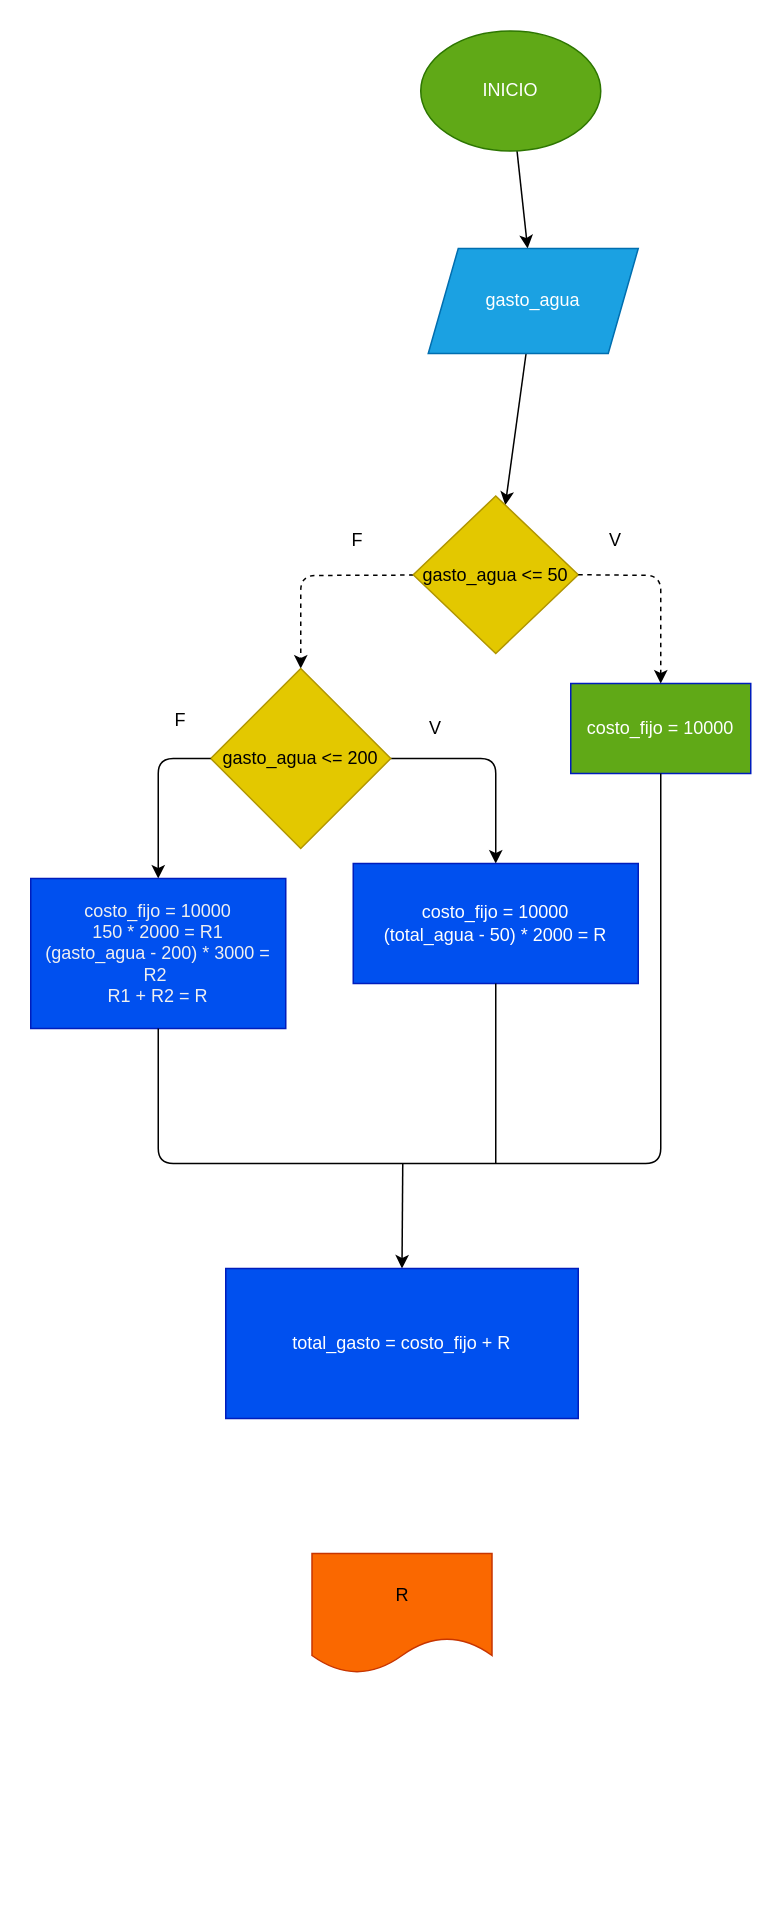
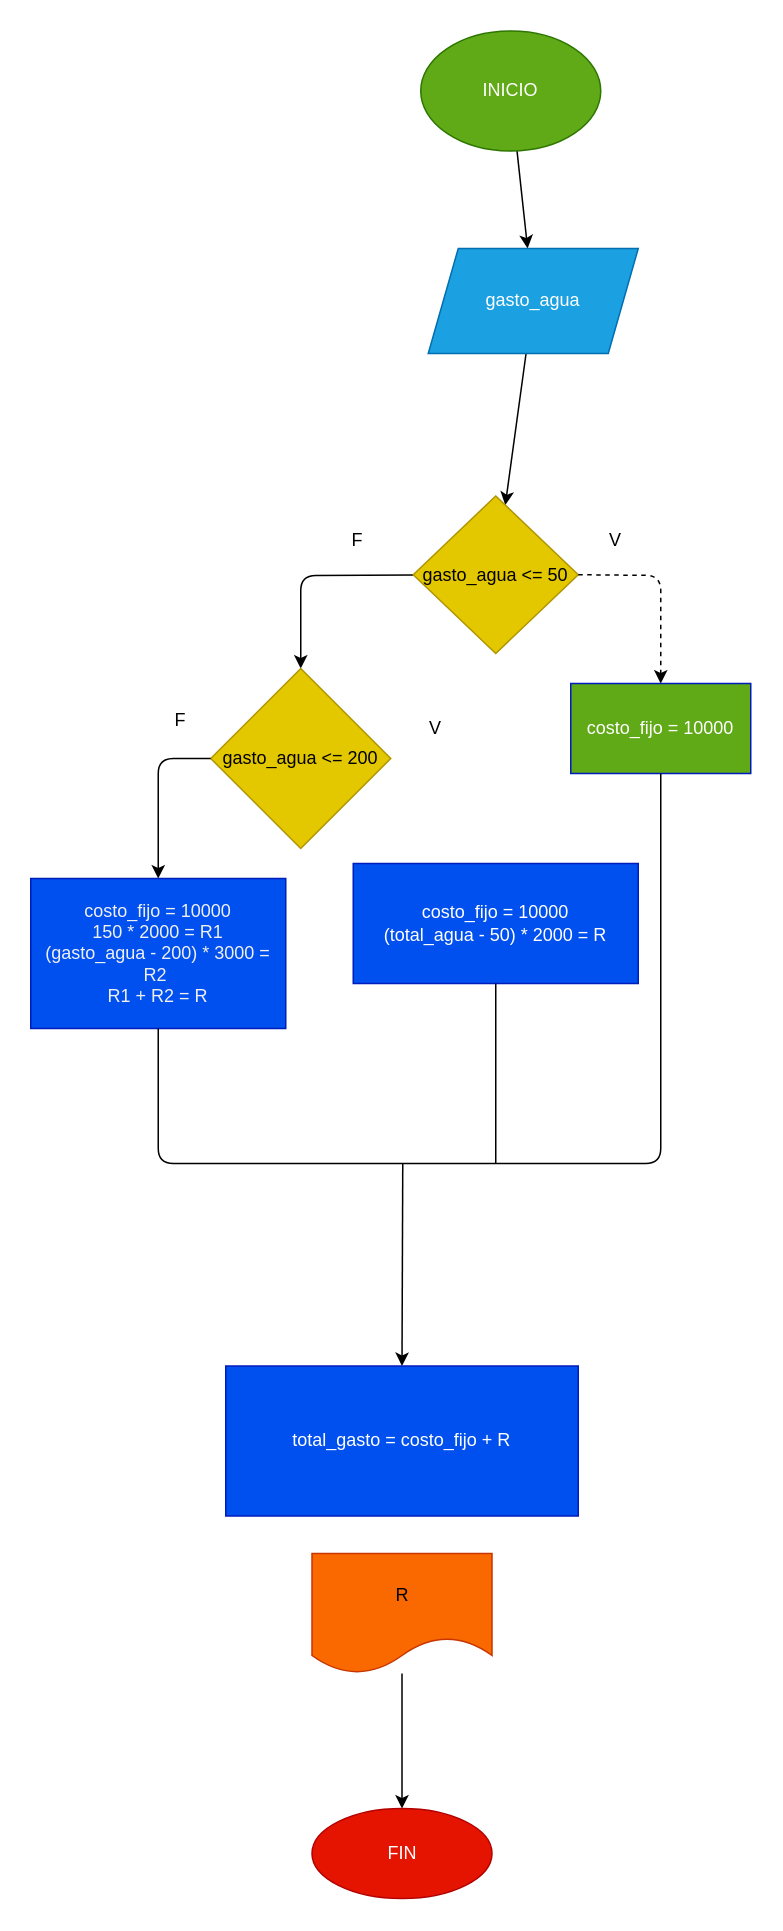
- <mxCell id="6" value="" style="edgeStyle=none;html=1;dashed=1;" edge="1" parent="1" source="7" target="11"><mxGeometry relative="1" as="geometry"><Array as="points"><mxPoint x="200" y="383" /></Array></mxGeometry></mxCell>
+ <mxCell id="6" value="" style="edgeStyle=none;html=1;" edge="1" parent="1" source="7" target="11"><mxGeometry relative="1" as="geometry"><Array as="points"><mxPoint x="200" y="383" /></Array></mxGeometry></mxCell>
- <mxCell id="10" value="" style="edgeStyle=none;html=1;entryX=0.5;entryY=0;entryDx=0;entryDy=0;" edge="1" parent="1" source="11" target="12"><mxGeometry relative="1" as="geometry"><mxPoint x="345" y="525" as="targetPoint" /><Array as="points"><mxPoint x="330" y="505" /></Array></mxGeometry></mxCell>
- <mxCell id="18" value="total_gasto = costo_fijo + R" style="rounded=0;whiteSpace=wrap;html=1;fillColor=#0050ef;fontColor=#ffffff;strokeColor=#001DBC;" vertex="1" parent="1"><mxGeometry x="150" y="845" width="235" height="100" as="geometry" /></mxCell>
+ <mxCell id="18" value="total_gasto = costo_fijo + R" style="rounded=0;whiteSpace=wrap;html=1;fillColor=#0050ef;fontColor=#ffffff;strokeColor=#001DBC;" vertex="1" parent="1"><mxGeometry x="150" y="910" width="235" height="100" as="geometry" /></mxCell>
+ <mxCell id="19" value="" style="edgeStyle=none;html=1;" edge="1" parent="1" source="20" target="21"><mxGeometry relative="1" as="geometry" /></mxCell>
+ <mxCell id="21" value="FIN" style="ellipse;whiteSpace=wrap;html=1;rounded=0;fillColor=#e51400;fontColor=#ffffff;strokeColor=#B20000;" vertex="1" parent="1"><mxGeometry x="207.5" y="1205" width="120" height="60" as="geometry" /></mxCell>
